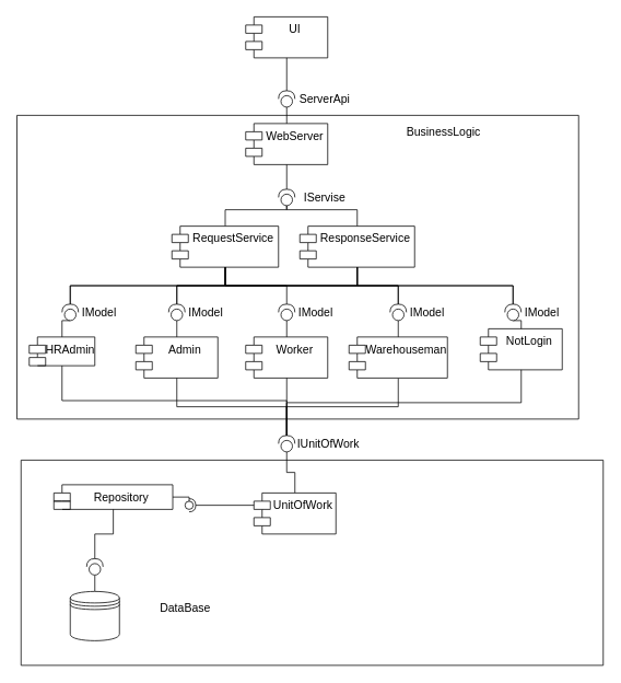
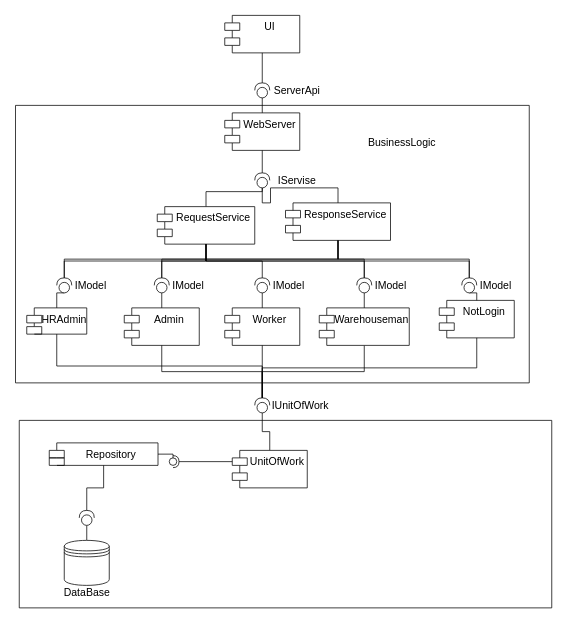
- <mxCell id="62" value="BusinessLogic" style="text;html=1;align=center;verticalAlign=middle;resizable=0;points=[];autosize=1;strokeColor=none;fillColor=none;fontSize=14;" vertex="1" parent="61"><mxGeometry x="465" y="10" width="110" height="20" as="geometry" /></mxCell>
+ <mxCell id="62" value="BusinessLogic" style="text;html=1;align=center;verticalAlign=middle;resizable=0;points=[];autosize=1;strokeColor=none;fillColor=none;fontSize=14;" vertex="1" parent="61"><mxGeometry x="460" y="40" width="110" height="20" as="geometry" /></mxCell>
- <mxCell id="31" value="ResponseService" style="shape=module;align=left;spacingLeft=20;align=center;verticalAlign=top;fontSize=14;" vertex="1" parent="1"><mxGeometry x="365" y="275" width="140" height="50" as="geometry" /></mxCell>
+ <mxCell id="31" value="ResponseService" style="shape=module;align=left;spacingLeft=20;align=center;verticalAlign=top;fontSize=14;" vertex="1" parent="1"><mxGeometry x="380" y="270" width="140" height="50" as="geometry" /></mxCell>
- <mxCell id="24" value="DataBase" style="text;html=1;align=center;verticalAlign=middle;resizable=0;points=[];autosize=1;strokeColor=none;fillColor=none;fontSize=14;" vertex="1" parent="22"><mxGeometry x="160" y="170" width="80" height="20" as="geometry" /></mxCell>
+ <mxCell id="24" value="DataBase" style="text;html=1;align=center;verticalAlign=middle;resizable=0;points=[];autosize=1;strokeColor=none;fillColor=none;fontSize=14;" vertex="1" parent="22"><mxGeometry x="50" y="220" width="80" height="20" as="geometry" /></mxCell>
